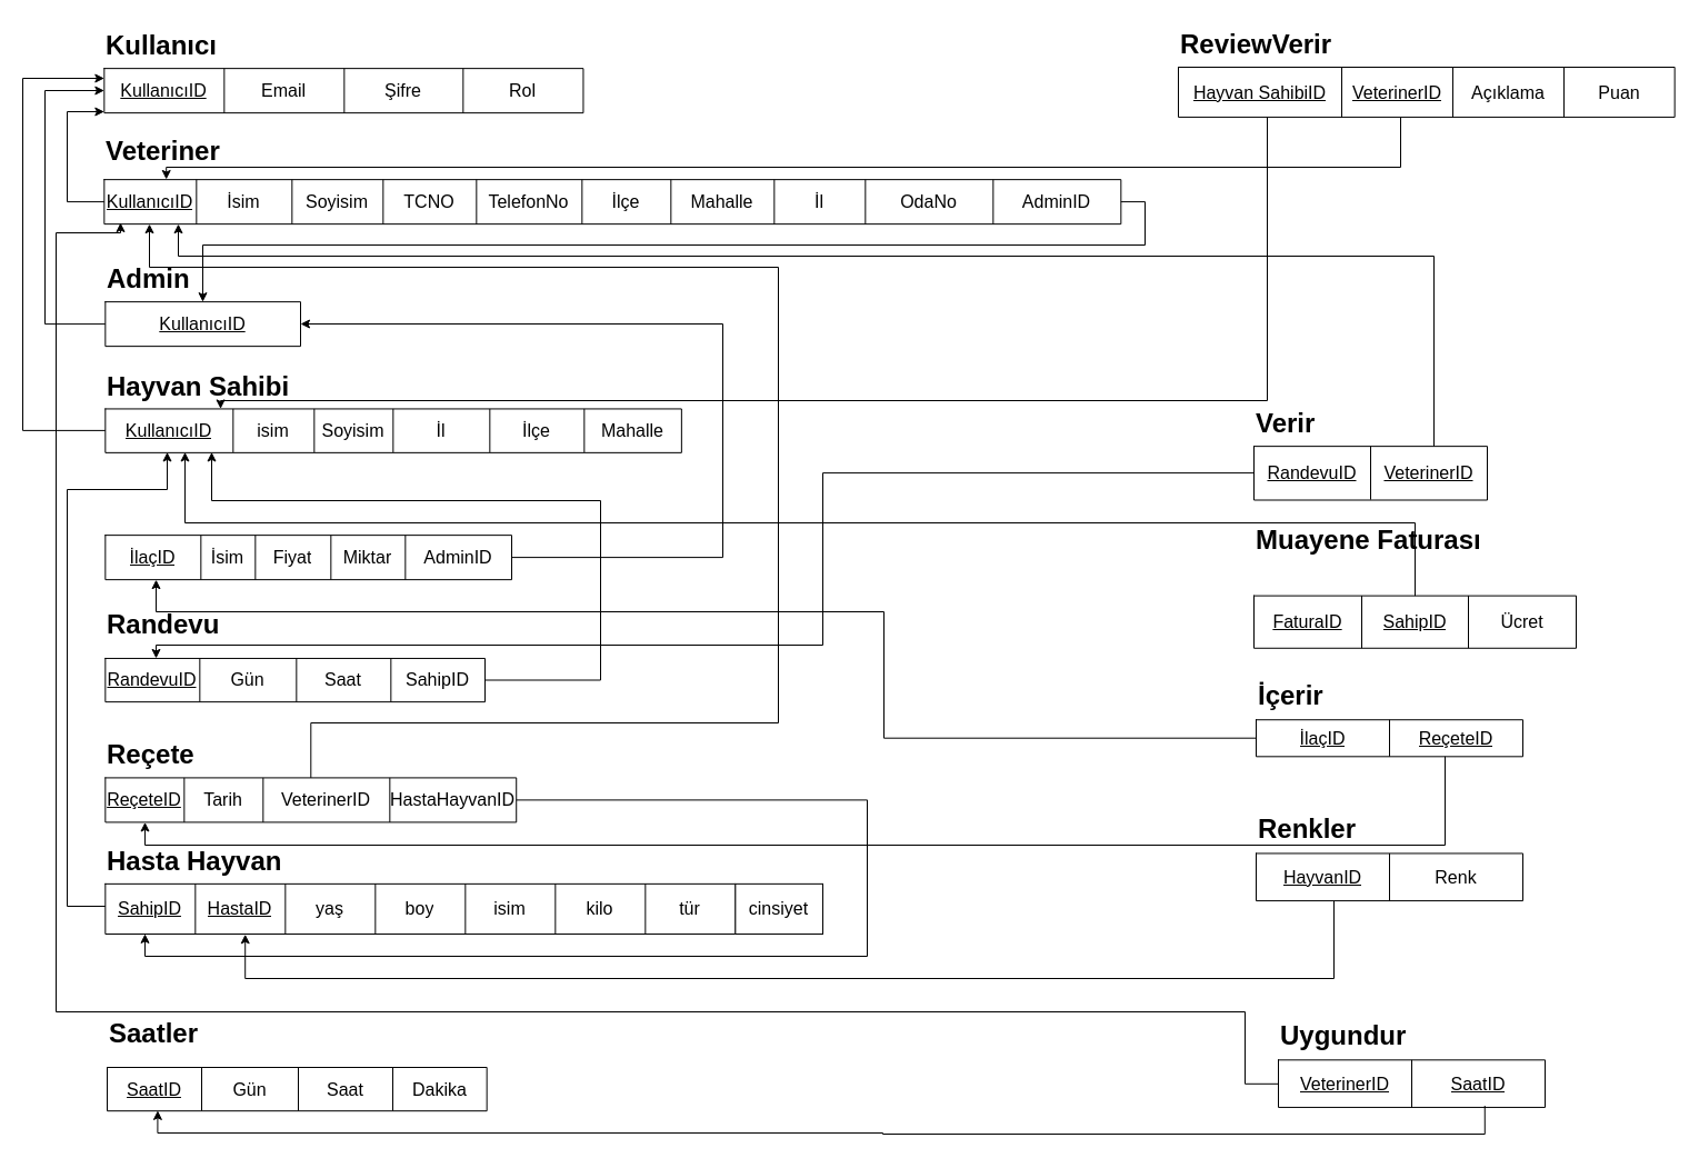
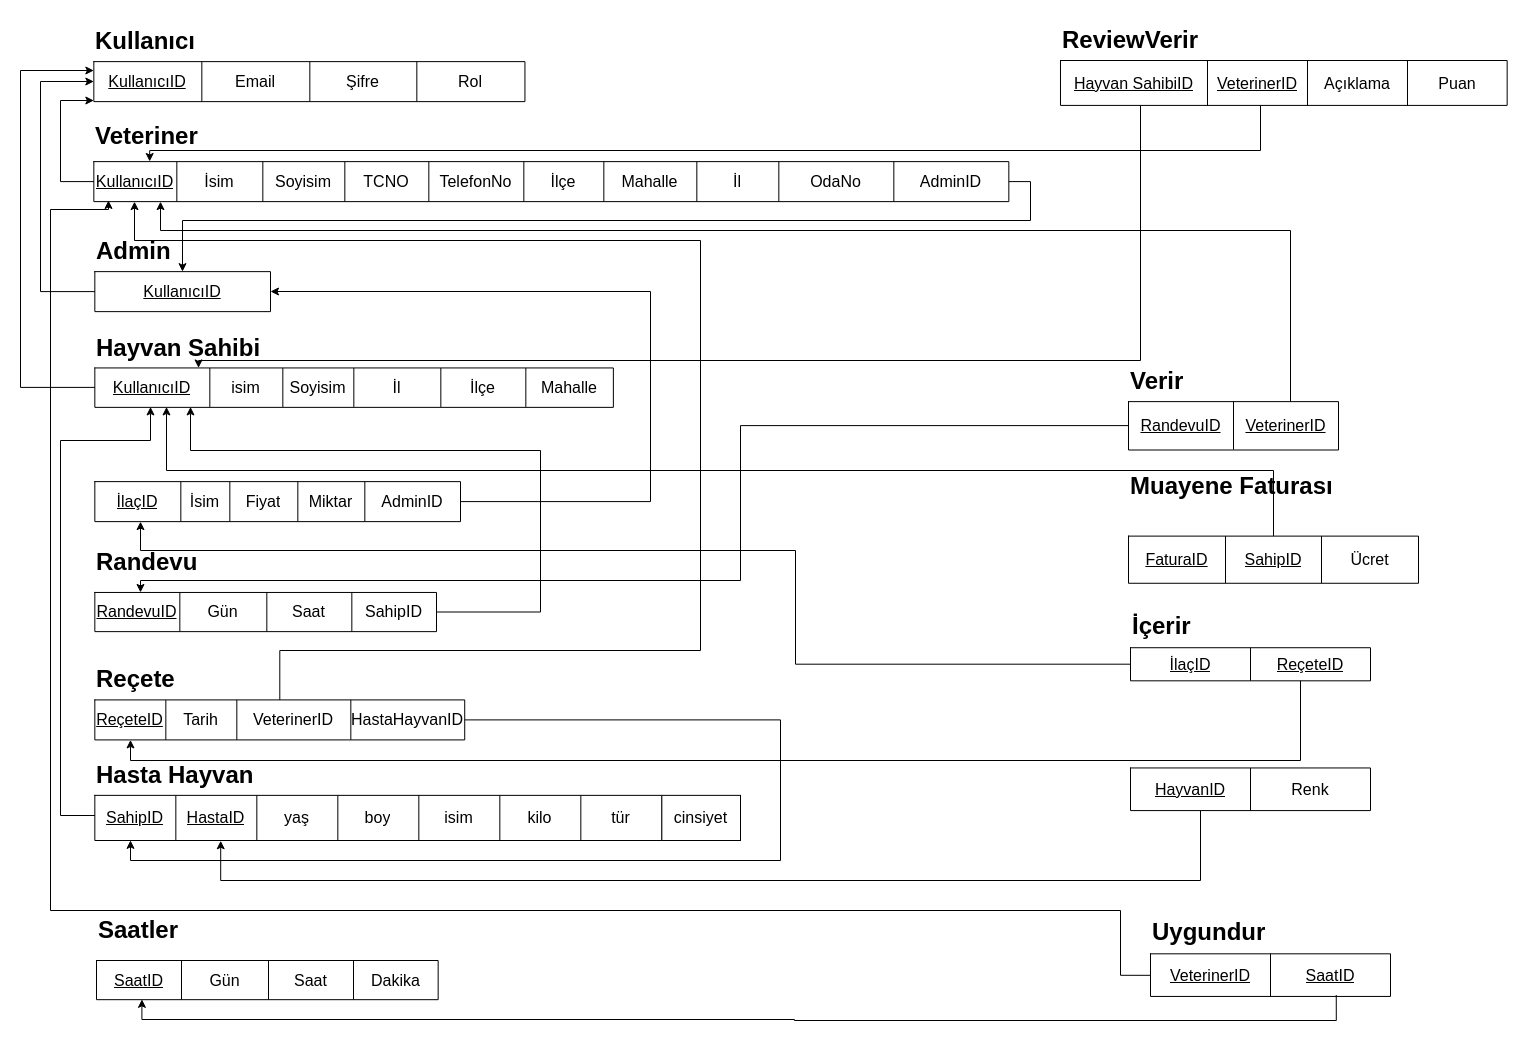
- <mxCell id="105" value="Renkler" style="text;strokeColor=none;fillColor=none;html=1;fontSize=24;fontStyle=1;verticalAlign=middle;align=left;" parent="1" vertex="1"><mxGeometry x="1130" y="724.14" width="100" height="43.32" as="geometry" /></mxCell>
